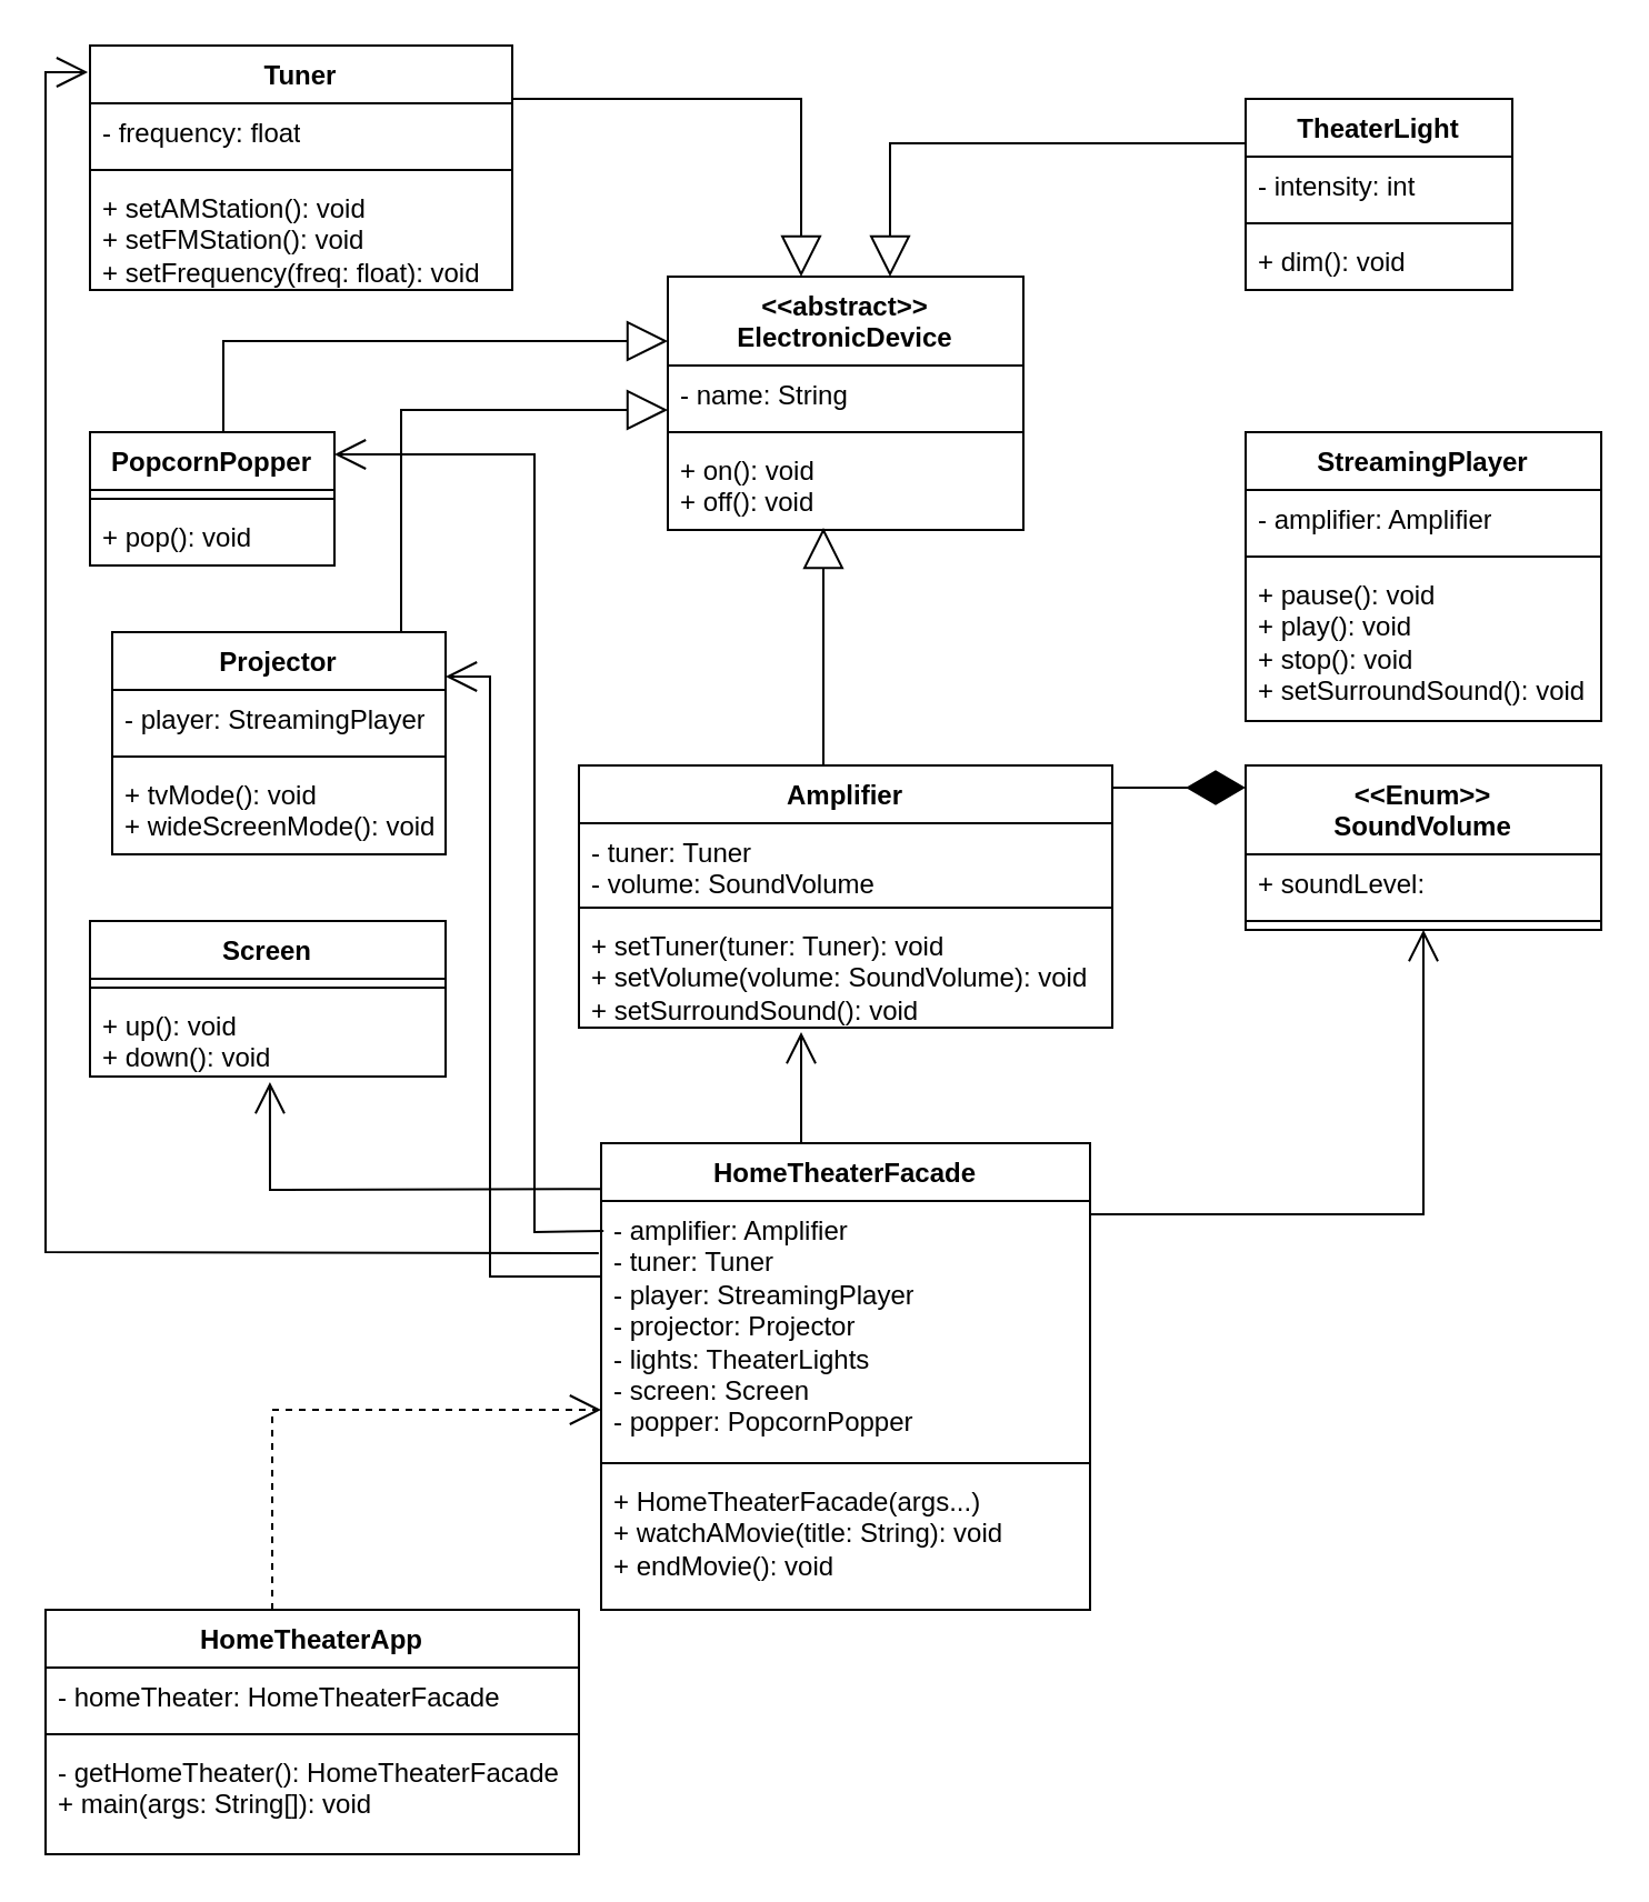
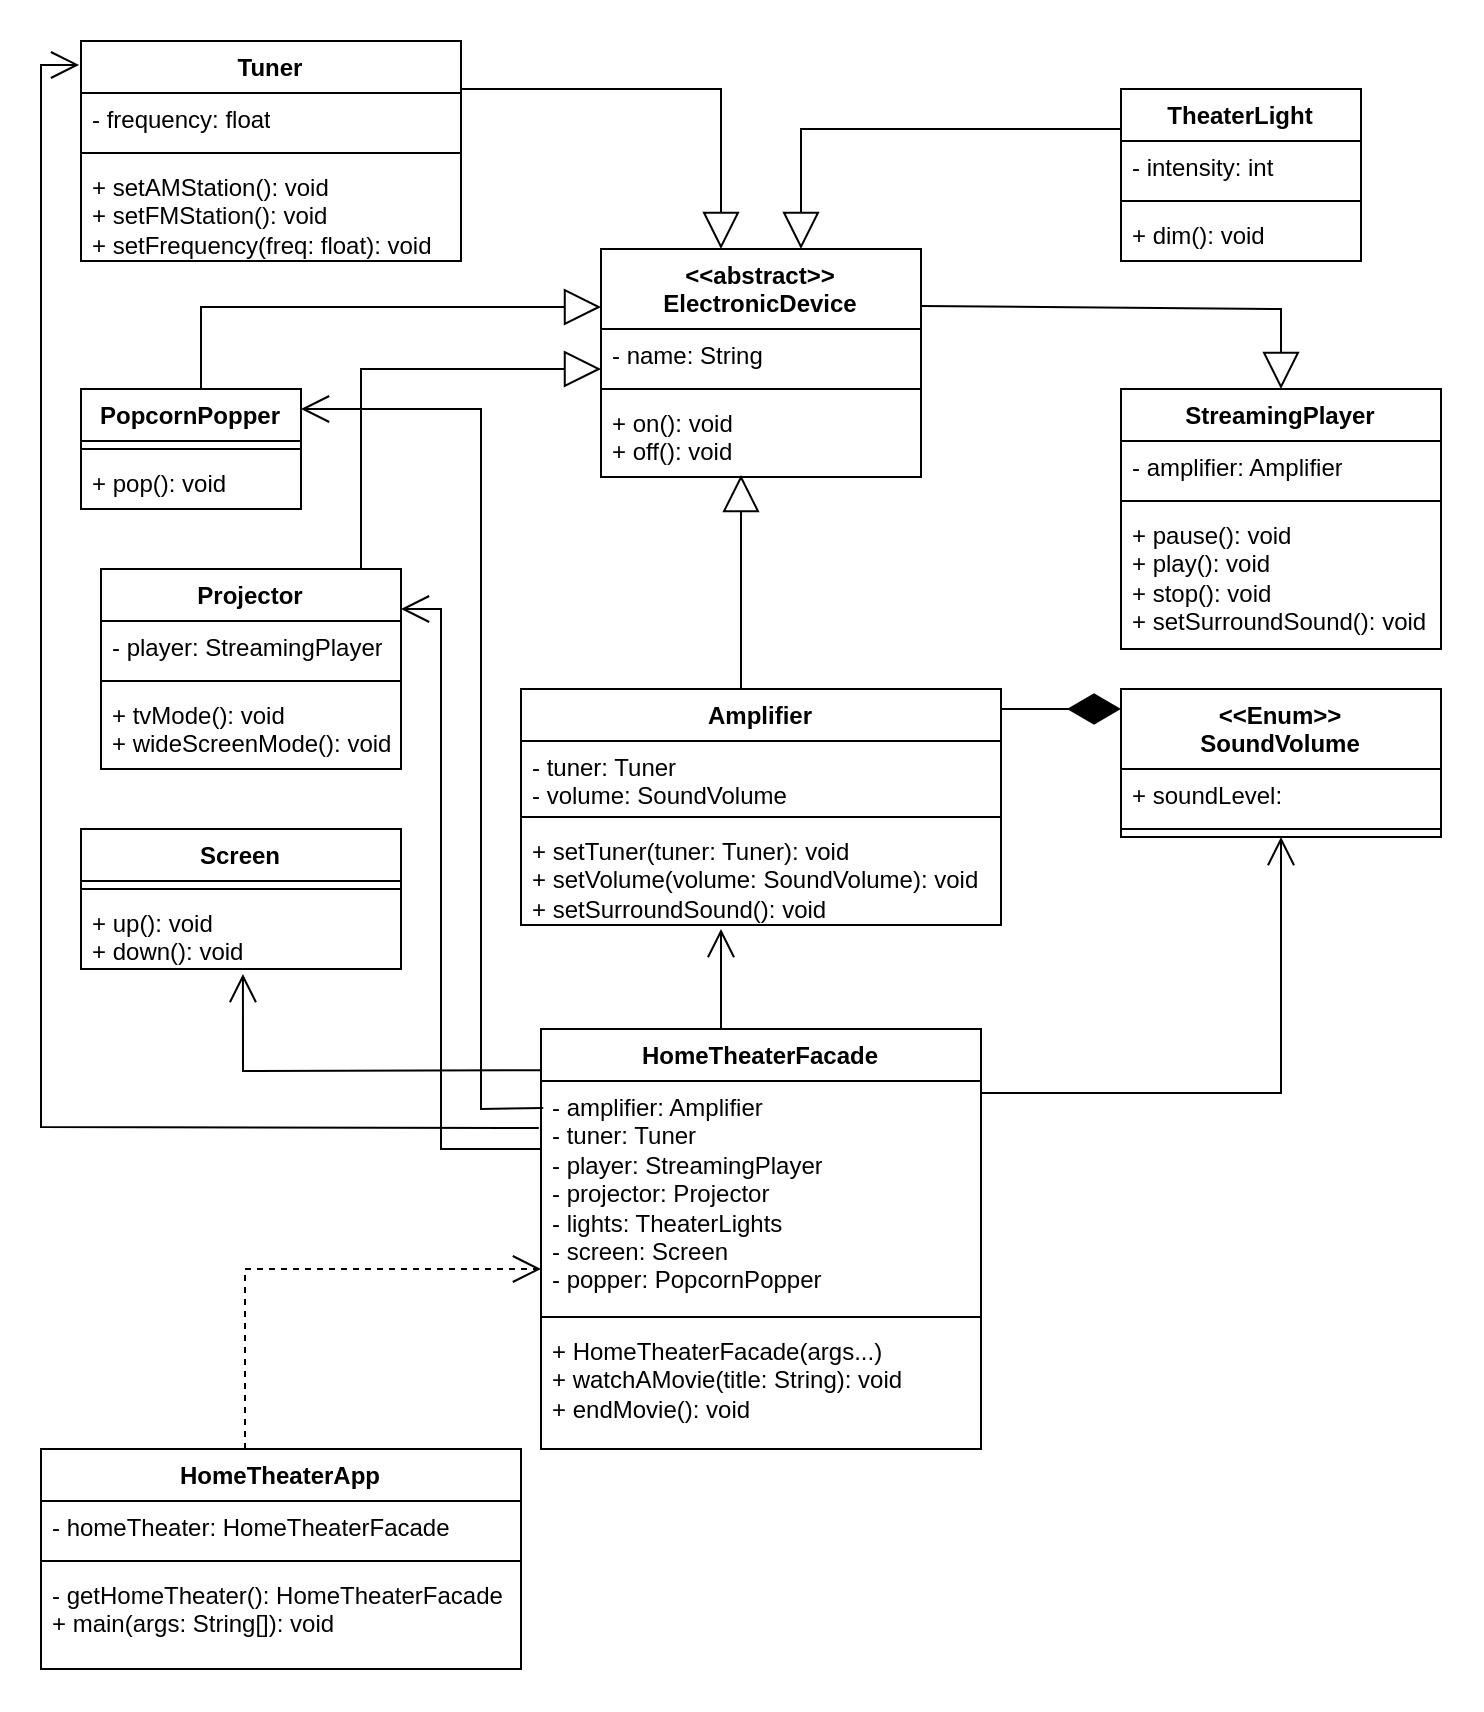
+ <mxCell id="38" value="" style="endArrow=block;endSize=16;endFill=0;html=1;rounded=0;entryX=0.5;entryY=0;entryDx=0;entryDy=0;exitX=1;exitY=0.25;exitDx=0;exitDy=0;" edge="1" parent="1" source="28" target="8"><mxGeometry width="160" relative="1" as="geometry"><mxPoint x="580" y="184" as="sourcePoint" /><mxPoint x="740" y="184" as="targetPoint" /><Array as="points"><mxPoint x="640" y="154" /></Array></mxGeometry></mxCell>
